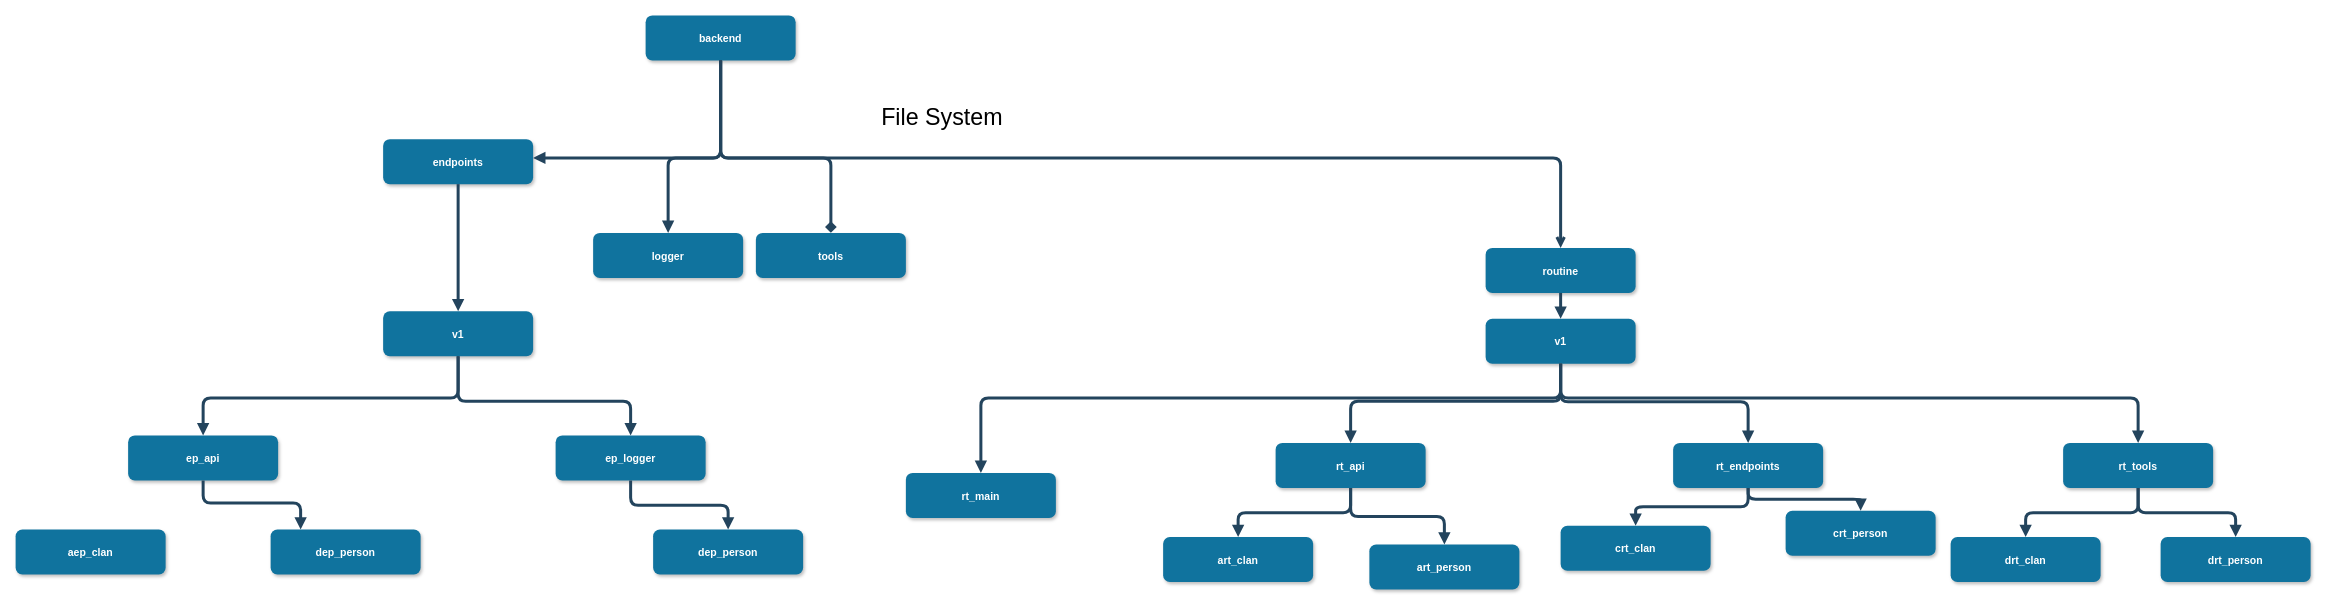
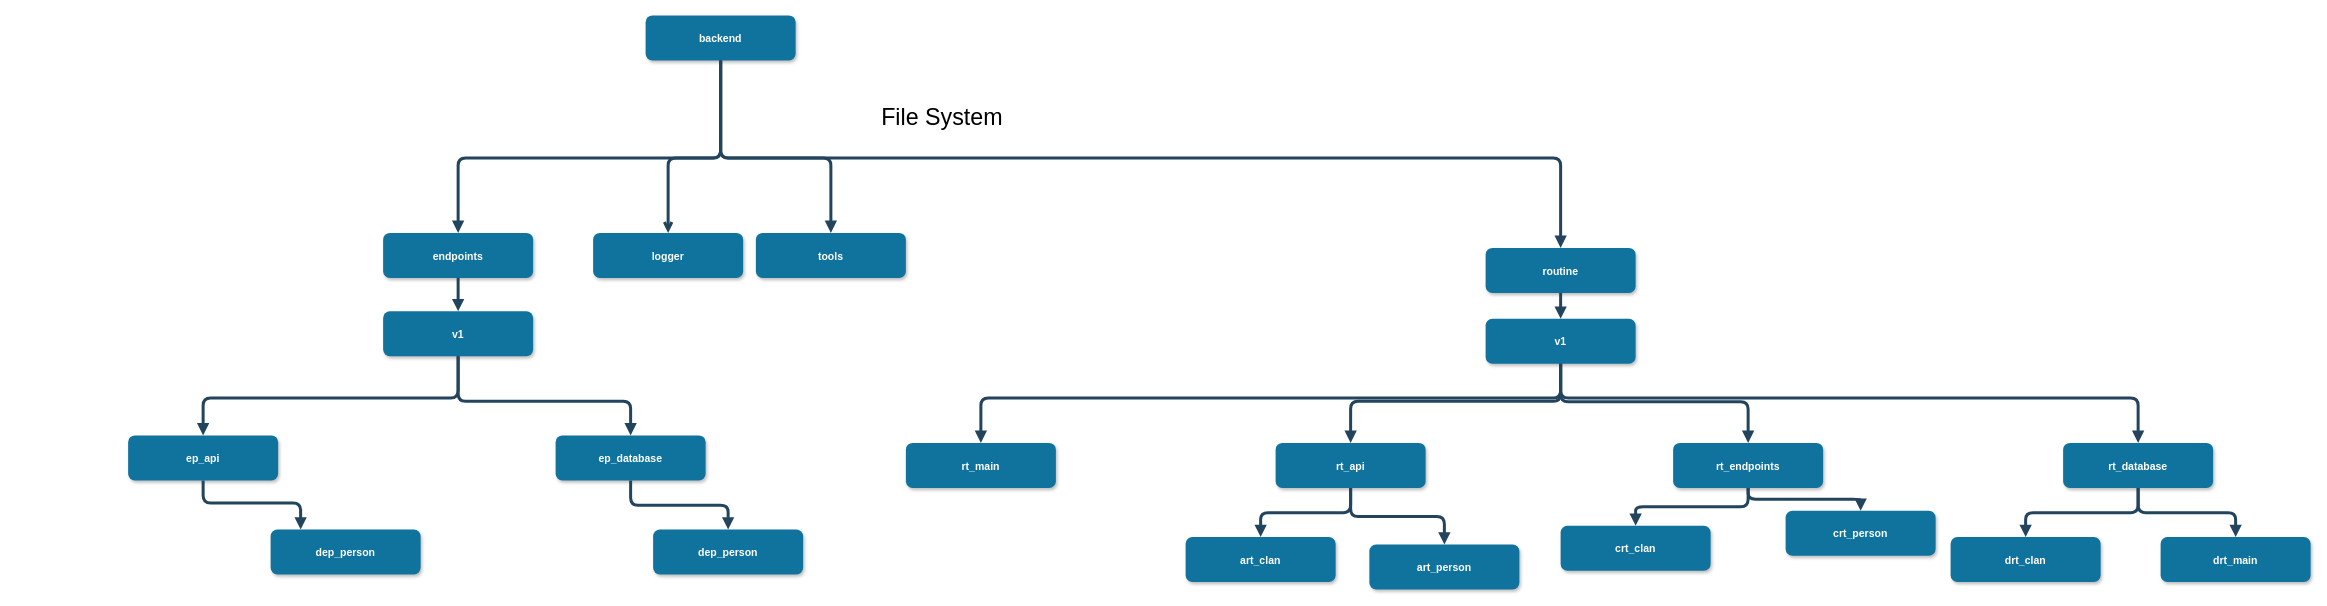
- <mxCell id="3" value="endpoints" style="rounded=1;fillColor=#10739E;strokeColor=none;shadow=1;gradientColor=none;fontStyle=1;fontColor=#FFFFFF;fontSize=14;" parent="1" vertex="1"><mxGeometry x="510" y="185" width="200" height="60" as="geometry" /></mxCell>
+ <mxCell id="3" value="endpoints" style="rounded=1;fillColor=#10739E;strokeColor=none;shadow=1;gradientColor=none;fontStyle=1;fontColor=#FFFFFF;fontSize=14;" parent="1" vertex="1"><mxGeometry x="510" y="310" width="200" height="60" as="geometry" /></mxCell>
- <mxCell id="23" value="" style="edgeStyle=elbowEdgeStyle;elbow=vertical;strokeWidth=4;endArrow=block;endFill=1;fontStyle=1;strokeColor=#23445D;exitX=0.5;exitY=1;exitDx=0;exitDy=0;entryX=0.5;entryY=0;entryDx=0;entryDy=0;" parent="1" source="2" target="22" edge="1"><mxGeometry x="30" y="176" width="100" height="100" as="geometry"><mxPoint x="912" y="56" as="sourcePoint" /><mxPoint x="1280" y="310" as="targetPoint" /><Array as="points"><mxPoint x="960" y="210" /><mxPoint x="1340" y="210" /><mxPoint x="1120" y="219" /></Array></mxGeometry></mxCell>
+ <mxCell id="23" value="" style="edgeStyle=elbowEdgeStyle;elbow=vertical;strokeWidth=4;endArrow=open;endFill=1;fontStyle=1;strokeColor=#23445D;exitX=0.5;exitY=1;exitDx=0;exitDy=0;entryX=0.5;entryY=0;entryDx=0;entryDy=0;" parent="1" source="2" target="22" edge="1"><mxGeometry x="30" y="176" width="100" height="100" as="geometry"><mxPoint x="912" y="56" as="sourcePoint" /><mxPoint x="1280" y="310" as="targetPoint" /><Array as="points"><mxPoint x="960" y="210" /><mxPoint x="1340" y="210" /><mxPoint x="1120" y="219" /></Array></mxGeometry></mxCell>
- <mxCell id="26" value="" style="edgeStyle=elbowEdgeStyle;elbow=vertical;strokeWidth=4;endArrow=diamond;endFill=1;fontStyle=1;strokeColor=#23445D;exitX=0.5;exitY=1;exitDx=0;exitDy=0;entryX=0.5;entryY=0;entryDx=0;entryDy=0;" parent="1" source="2" target="27" edge="1"><mxGeometry x="40" y="186" width="100" height="100" as="geometry"><mxPoint x="1280" y="80" as="sourcePoint" /><mxPoint x="2590" y="250" as="targetPoint" /><Array as="points"><mxPoint x="970" y="210" /><mxPoint x="1260" y="210" /><mxPoint x="2070" y="210" /><mxPoint x="1350" y="220" /><mxPoint x="1130" y="229" /></Array></mxGeometry></mxCell>
+ <mxCell id="26" value="" style="edgeStyle=elbowEdgeStyle;elbow=vertical;strokeWidth=4;endArrow=block;endFill=1;fontStyle=1;strokeColor=#23445D;exitX=0.5;exitY=1;exitDx=0;exitDy=0;entryX=0.5;entryY=0;entryDx=0;entryDy=0;" parent="1" source="2" target="27" edge="1"><mxGeometry x="40" y="186" width="100" height="100" as="geometry"><mxPoint x="1280" y="80" as="sourcePoint" /><mxPoint x="2590" y="250" as="targetPoint" /><Array as="points"><mxPoint x="970" y="210" /><mxPoint x="1260" y="210" /><mxPoint x="2070" y="210" /><mxPoint x="1350" y="220" /><mxPoint x="1130" y="229" /></Array></mxGeometry></mxCell>
- <mxCell id="5" value="" style="edgeStyle=elbowEdgeStyle;elbow=vertical;strokeWidth=4;endArrow=open;endFill=1;fontStyle=1;strokeColor=#23445D;exitX=0.5;exitY=1;exitDx=0;exitDy=0;entryX=0.5;entryY=0;entryDx=0;entryDy=0;" parent="1" source="2" target="12" edge="1"><mxGeometry x="20" y="166" width="100" height="100" as="geometry"><mxPoint x="900" y="185.5" as="sourcePoint" /><mxPoint x="1850" y="240" as="targetPoint" /><Array as="points"><mxPoint x="1210" y="210" /><mxPoint x="1110" y="209" /></Array></mxGeometry></mxCell>
+ <mxCell id="5" value="" style="edgeStyle=elbowEdgeStyle;elbow=vertical;strokeWidth=4;endArrow=block;endFill=1;fontStyle=1;strokeColor=#23445D;exitX=0.5;exitY=1;exitDx=0;exitDy=0;entryX=0.5;entryY=0;entryDx=0;entryDy=0;" parent="1" source="2" target="12" edge="1"><mxGeometry x="20" y="166" width="100" height="100" as="geometry"><mxPoint x="900" y="185.5" as="sourcePoint" /><mxPoint x="1850" y="240" as="targetPoint" /><Array as="points"><mxPoint x="1210" y="210" /><mxPoint x="1110" y="209" /></Array></mxGeometry></mxCell>
- <mxCell id="8" value="ep_logger" style="rounded=1;fillColor=#10739E;strokeColor=none;shadow=1;gradientColor=none;fontStyle=1;fontColor=#FFFFFF;fontSize=14;" parent="1" vertex="1"><mxGeometry x="740" y="580" width="200" height="60" as="geometry" /></mxCell>
+ <mxCell id="8" value="ep_database" style="rounded=1;fillColor=#10739E;strokeColor=none;shadow=1;gradientColor=none;fontStyle=1;fontColor=#FFFFFF;fontSize=14;" parent="1" vertex="1"><mxGeometry x="740" y="580" width="200" height="60" as="geometry" /></mxCell>
- <mxCell id="29" value="rt_tools" style="rounded=1;fillColor=#10739E;strokeColor=none;shadow=1;gradientColor=none;fontStyle=1;fontColor=#FFFFFF;fontSize=14;" parent="1" vertex="1"><mxGeometry x="2750" y="590" width="200" height="60" as="geometry" /></mxCell>
+ <mxCell id="29" value="rt_database" style="rounded=1;fillColor=#10739E;strokeColor=none;shadow=1;gradientColor=none;fontStyle=1;fontColor=#FFFFFF;fontSize=14;" parent="1" vertex="1"><mxGeometry x="2750" y="590" width="200" height="60" as="geometry" /></mxCell>
- <mxCell id="28" value="rt_main" style="rounded=1;fillColor=#10739E;strokeColor=none;shadow=1;gradientColor=none;fontStyle=1;fontColor=#FFFFFF;fontSize=14;" parent="1" vertex="1"><mxGeometry x="1207" y="630" width="200" height="60" as="geometry" /></mxCell>
+ <mxCell id="28" value="rt_main" style="rounded=1;fillColor=#10739E;strokeColor=none;shadow=1;gradientColor=none;fontStyle=1;fontColor=#FFFFFF;fontSize=14;" parent="1" vertex="1"><mxGeometry x="1207" y="590" width="200" height="60" as="geometry" /></mxCell>
- <mxCell id="11" value="aep_clan" style="rounded=1;fillColor=#10739E;strokeColor=none;shadow=1;gradientColor=none;fontStyle=1;fontColor=#FFFFFF;fontSize=14;" parent="1" vertex="1"><mxGeometry x="20" y="705.5" width="200" height="60" as="geometry" /></mxCell>
- <mxCell id="32" value="art_clan" style="rounded=1;fillColor=#10739E;strokeColor=none;shadow=1;gradientColor=none;fontStyle=1;fontColor=#FFFFFF;fontSize=14;" parent="1" vertex="1"><mxGeometry x="1550" y="715.5" width="200" height="60" as="geometry" /></mxCell>
+ <mxCell id="32" value="art_clan" style="rounded=1;fillColor=#10739E;strokeColor=none;shadow=1;gradientColor=none;fontStyle=1;fontColor=#FFFFFF;fontSize=14;" parent="1" vertex="1"><mxGeometry x="1580" y="715.5" width="200" height="60" as="geometry" /></mxCell>
- <mxCell id="37" value="drt_person" style="rounded=1;fillColor=#10739E;strokeColor=none;shadow=1;gradientColor=none;fontStyle=1;fontColor=#FFFFFF;fontSize=14;" parent="1" vertex="1"><mxGeometry x="2880" y="715.5" width="200" height="60" as="geometry" /></mxCell>
+ <mxCell id="37" value="drt_main" style="rounded=1;fillColor=#10739E;strokeColor=none;shadow=1;gradientColor=none;fontStyle=1;fontColor=#FFFFFF;fontSize=14;" parent="1" vertex="1"><mxGeometry x="2880" y="715.5" width="200" height="60" as="geometry" /></mxCell>
